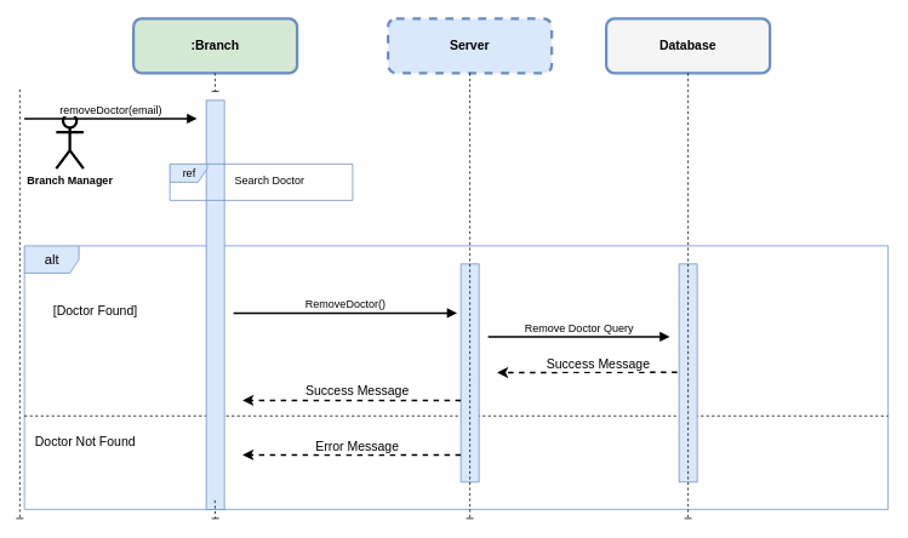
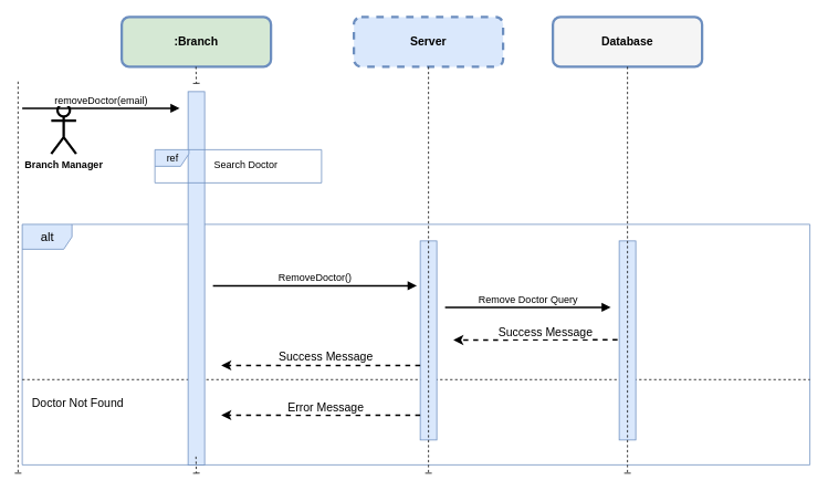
- <mxCell id="9" value="[Doctor Found]" style="text;fontSize=14;" parent="6" vertex="1"><mxGeometry x="30" y="56.875" width="100" height="16.25" as="geometry" /></mxCell>
